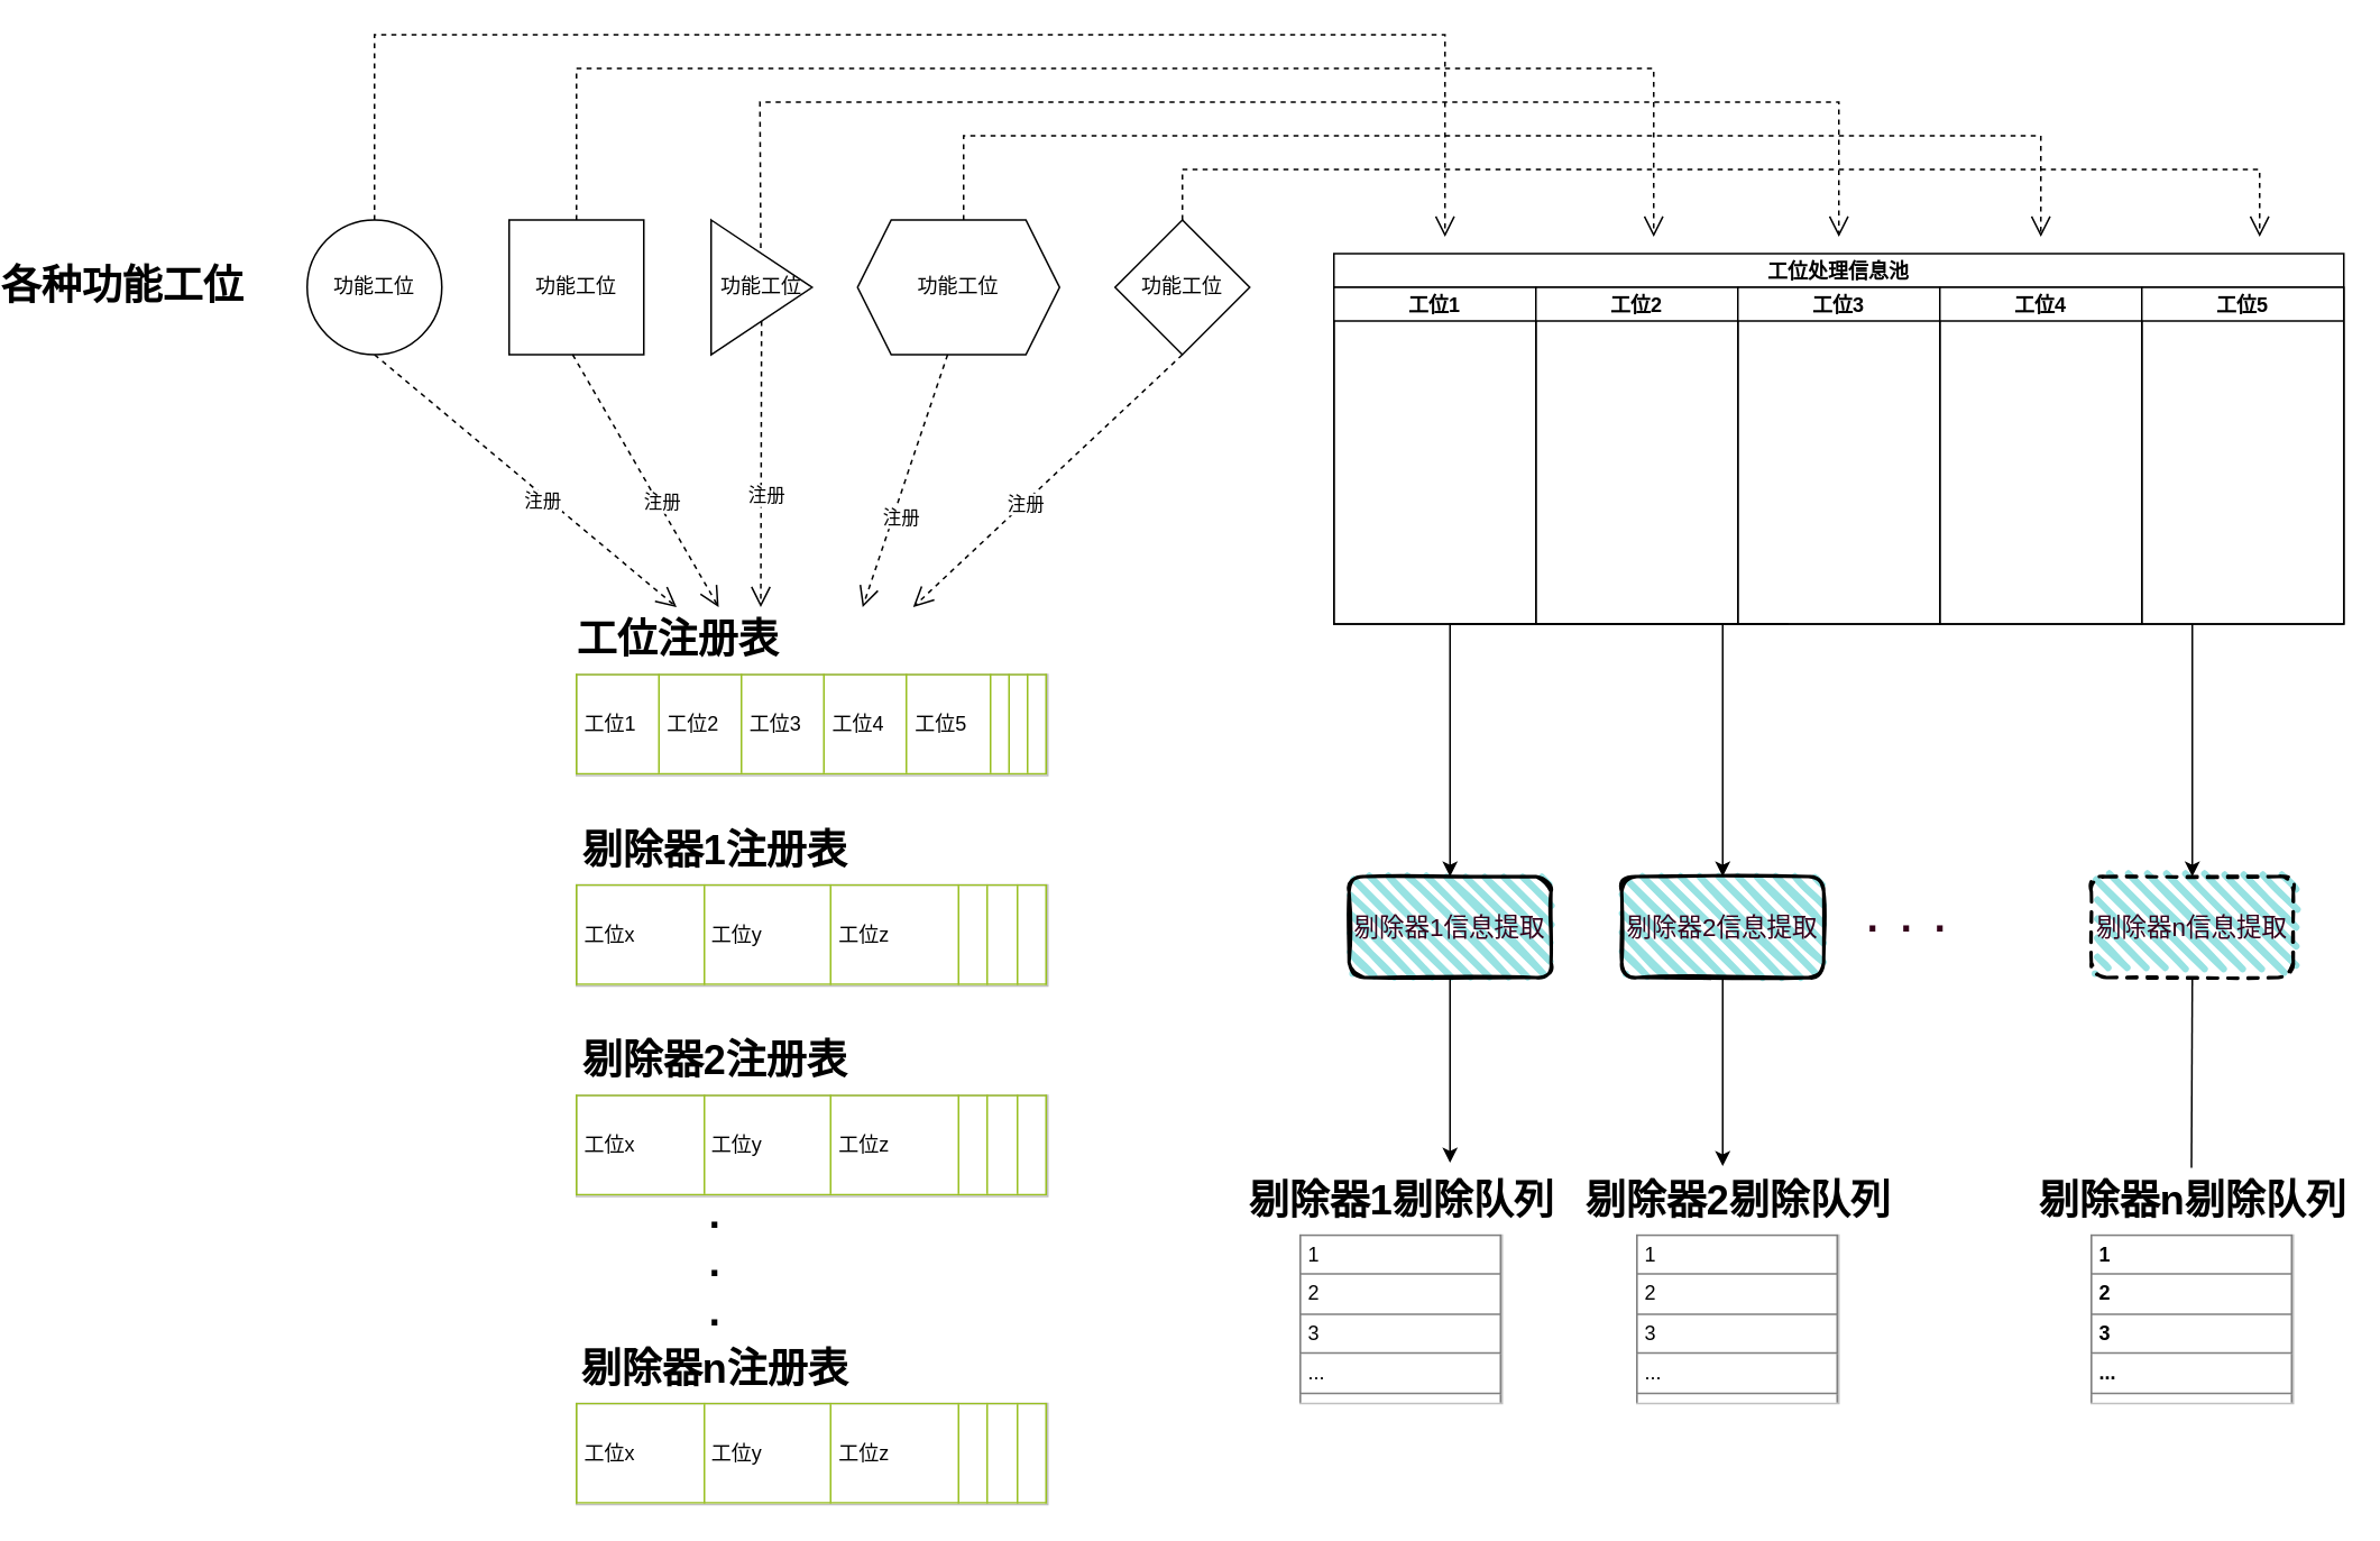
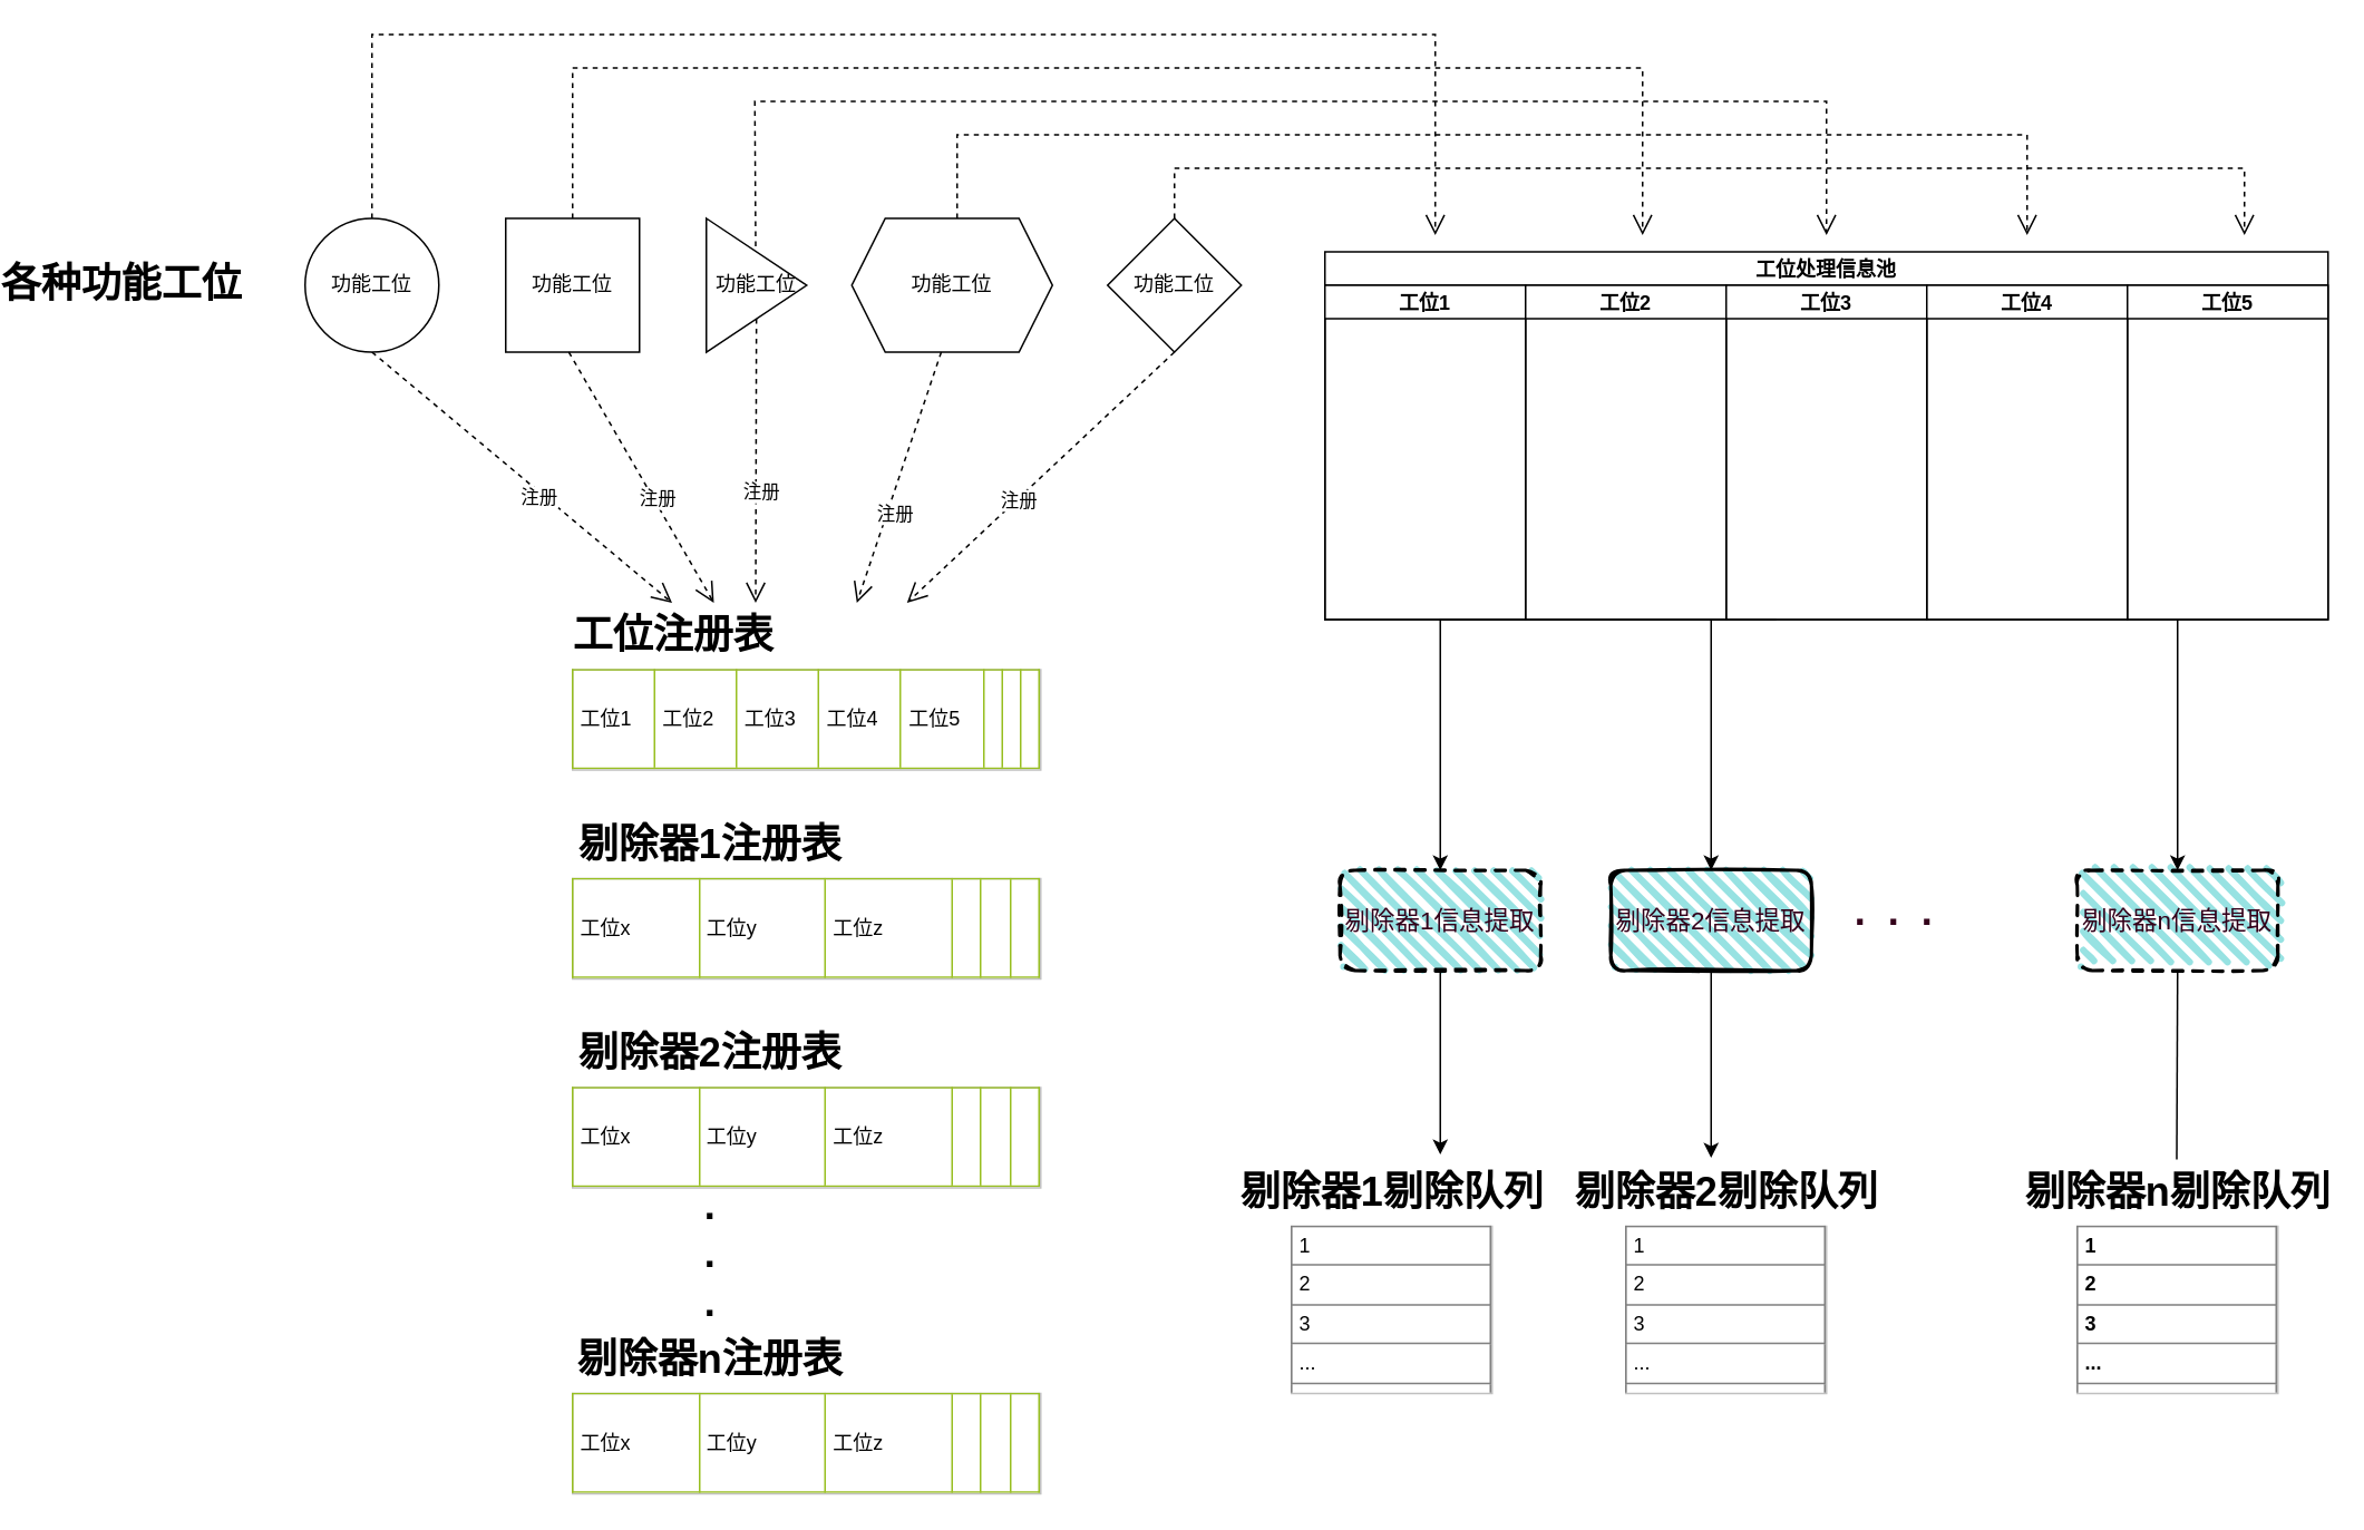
- <mxCell id="38" value="剔除器1信息提取" style="rounded=1;strokeWidth=2;fillWeight=4;hachureGap=8;hachureAngle=45;fillColor=#97E2E2;sketch=1;fontSize=15;fontColor=#33001A;whiteSpace=wrap;html=1;" vertex="1" parent="1"><mxGeometry x="799" y="520" width="120" height="60" as="geometry" /></mxCell>
+ <mxCell id="38" value="剔除器1信息提取" style="rounded=1;strokeWidth=2;fillWeight=4;hachureGap=8;hachureAngle=45;fillColor=#97E2E2;sketch=1;fontSize=15;fontColor=#33001A;whiteSpace=wrap;html=1;dashed=1;" vertex="1" parent="1"><mxGeometry x="799" y="520" width="120" height="60" as="geometry" /></mxCell>
